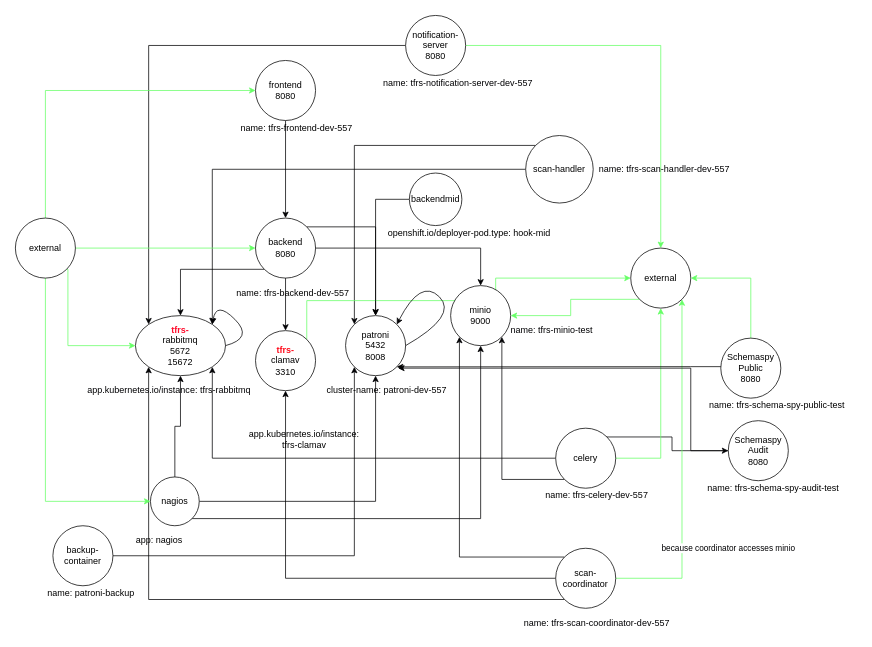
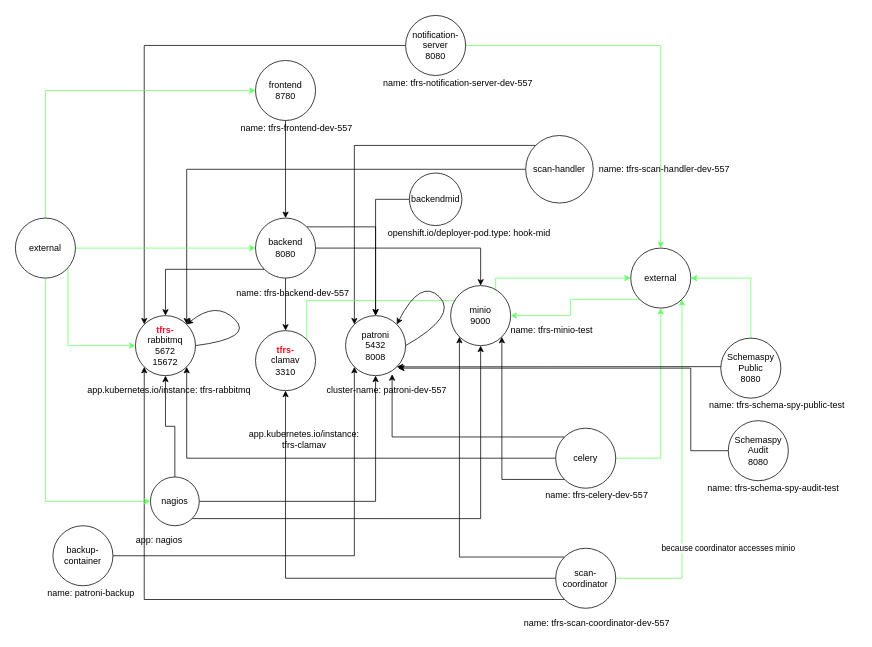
- <mxCell id="3" value="frontend&lt;br&gt;8080" style="ellipse;whiteSpace=wrap;html=1;aspect=fixed;" parent="1" vertex="1"><mxGeometry x="340" y="80" width="80" height="80" as="geometry" /></mxCell>
+ <mxCell id="3" value="frontend&lt;br&gt;8780" style="ellipse;whiteSpace=wrap;html=1;aspect=fixed;" parent="1" vertex="1"><mxGeometry x="340" y="80" width="80" height="80" as="geometry" /></mxCell>
- <mxCell id="26" value="&lt;font color=&quot;#ff0d2d&quot;&gt;&lt;b&gt;tfrs-&lt;/b&gt;&lt;/font&gt;&lt;br&gt;rabbitmq&lt;br&gt;5672&lt;br&gt;15672" style="ellipse;whiteSpace=wrap;html=1;aspect=fixed;" parent="1" vertex="1"><mxGeometry x="180" y="420" width="120" height="80" as="geometry" /></mxCell>
+ <mxCell id="26" value="&lt;font color=&quot;#ff0d2d&quot;&gt;&lt;b&gt;tfrs-&lt;/b&gt;&lt;/font&gt;&lt;br&gt;rabbitmq&lt;br&gt;5672&lt;br&gt;15672" style="ellipse;whiteSpace=wrap;html=1;aspect=fixed;" parent="1" vertex="1"><mxGeometry x="180" y="420" width="80" height="80" as="geometry" /></mxCell>
- <mxCell id="14" style="edgeStyle=orthogonalEdgeStyle;rounded=0;orthogonalLoop=1;jettySize=auto;html=1;exitX=0;exitY=0;exitDx=0;exitDy=0;strokeColor=#010103;" parent="1" source="16" target="62" edge="1"><mxGeometry relative="1" as="geometry" /></mxCell>
+ <mxCell id="14" style="edgeStyle=orthogonalEdgeStyle;rounded=0;orthogonalLoop=1;jettySize=auto;html=1;entryX=0.775;entryY=0.977;entryDx=0;entryDy=0;entryPerimeter=0;exitX=0;exitY=0;exitDx=0;exitDy=0;strokeColor=#010103;" parent="1" source="16" target="25" edge="1"><mxGeometry relative="1" as="geometry" /></mxCell>
